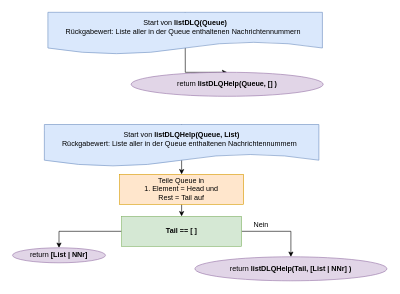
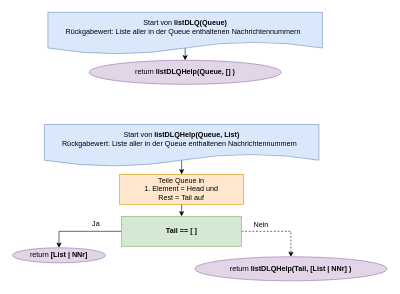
- <mxCell id="13" value="return&lt;b&gt; listDLQHelp(Queue, [] )&lt;/b&gt;" style="ellipse;whiteSpace=wrap;html=1;rounded=0;fillColor=#e1d5e7;strokeColor=#9673a6;" parent="1" vertex="1"><mxGeometry x="217.76" y="120" width="320" height="40" as="geometry" /></mxCell>
+ <mxCell id="13" value="return&lt;b&gt; listDLQHelp(Queue, [] )&lt;/b&gt;" style="ellipse;whiteSpace=wrap;html=1;rounded=0;fillColor=#e1d5e7;strokeColor=#9673a6;" parent="1" vertex="1"><mxGeometry x="147.76" y="100" width="320" height="40" as="geometry" /></mxCell>
+ <mxCell id="14" value="Ja" style="text;html=1;align=center;verticalAlign=middle;resizable=0;points=[];autosize=1;strokeColor=none;fillColor=none;" parent="1" vertex="1"><mxGeometry x="144" y="363" width="30" height="20" as="geometry" /></mxCell>
- <mxCell id="7" style="edgeStyle=orthogonalEdgeStyle;rounded=0;orthogonalLoop=1;jettySize=auto;html=1;exitX=1;exitY=0.5;exitDx=0;exitDy=0;entryX=0.5;entryY=0;entryDx=0;entryDy=0;" parent="1" source="8" target="4" edge="1"><mxGeometry relative="1" as="geometry" /></mxCell>
+ <mxCell id="7" style="edgeStyle=orthogonalEdgeStyle;rounded=0;orthogonalLoop=1;jettySize=auto;html=1;exitX=1;exitY=0.5;exitDx=0;exitDy=0;entryX=0.5;entryY=0;entryDx=0;entryDy=0;dashed=1;" parent="1" source="8" target="4" edge="1"><mxGeometry relative="1" as="geometry" /></mxCell>
